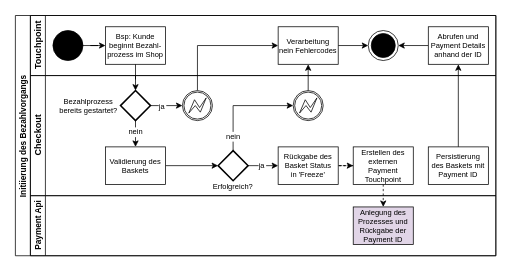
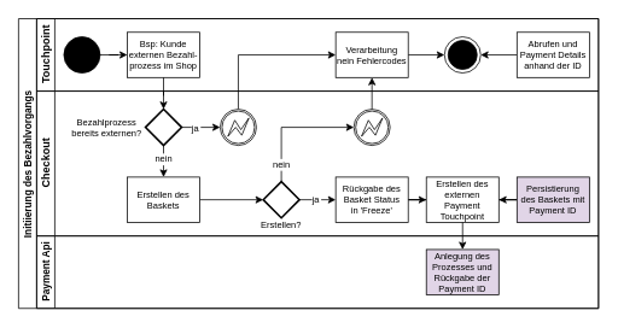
- <mxCell id="6" value="Bsp: Kunde&#10;beginnt Bezahl-&#10;prozess im Shop" style="rounded=0;fontFamily=Helvetica;fontSize=10;fontColor=#000000;align=center;strokeColor=#000000;fillColor=#FFFFFF;" parent="3" vertex="1"><mxGeometry x="100" y="15" width="80" height="50" as="geometry" /></mxCell>
+ <mxCell id="6" value="Bsp: Kunde&#10;externen Bezahl-&#10;prozess im Shop" style="rounded=0;fontFamily=Helvetica;fontSize=10;fontColor=#000000;align=center;strokeColor=#000000;fillColor=#FFFFFF;" parent="3" vertex="1"><mxGeometry x="100" y="15" width="80" height="50" as="geometry" /></mxCell>
- <mxCell id="27" value="Bezahlprozess&#10;bereits gestartet?" style="text;strokeColor=none;fillColor=none;align=center;verticalAlign=middle;fontSize=10;fontColor=#000000;labelBackgroundColor=#FFFFFF;" parent="15" vertex="1"><mxGeometry x="50" y="35" width="55" height="10" as="geometry" /></mxCell>
+ <mxCell id="27" value="Bezahlprozess&#10;bereits externen?" style="text;strokeColor=none;fillColor=none;align=center;verticalAlign=middle;fontSize=10;fontColor=#000000;labelBackgroundColor=#FFFFFF;" parent="15" vertex="1"><mxGeometry x="50" y="35" width="55" height="10" as="geometry" /></mxCell>
- <mxCell id="14" style="edgeStyle=orthogonalEdgeStyle;rounded=0;orthogonalLoop=1;jettySize=auto;html=1;fontSize=11;fontColor=#000000;strokeColor=#000000;" parent="2" source="21" target="11" edge="1"><mxGeometry relative="1" as="geometry" /></mxCell>
+ <mxCell id="14" style="edgeStyle=orthogonalEdgeStyle;rounded=0;orthogonalLoop=1;jettySize=auto;html=1;fontSize=11;fontColor=#000000;strokeColor=#000000;" parent="2" source="21" target="35" edge="1"><mxGeometry relative="1" as="geometry" /></mxCell>
- <mxCell id="29" value="Validierung des&#10;Baskets" style="rounded=0;fontFamily=Helvetica;fontSize=10;fontColor=#000000;align=center;strokeColor=#000000;fillColor=#FFFFFF;" parent="15" vertex="1"><mxGeometry x="100" y="95" width="80" height="50" as="geometry" /></mxCell>
+ <mxCell id="29" value="Erstellen des&#10;Baskets" style="rounded=0;fontFamily=Helvetica;fontSize=10;fontColor=#000000;align=center;strokeColor=#000000;fillColor=#FFFFFF;" parent="15" vertex="1"><mxGeometry x="100" y="95" width="80" height="50" as="geometry" /></mxCell>
- <mxCell id="17" style="edgeStyle=orthogonalEdgeStyle;rounded=0;orthogonalLoop=1;jettySize=auto;html=1;fontSize=11;fontColor=#000000;strokeColor=#000000;dashed=1;" parent="15" source="18" target="35" edge="1"><mxGeometry relative="1" as="geometry" /></mxCell>
+ <mxCell id="17" style="edgeStyle=orthogonalEdgeStyle;rounded=0;orthogonalLoop=1;jettySize=auto;html=1;fontSize=11;fontColor=#000000;strokeColor=#000000;" parent="15" source="18" target="35" edge="1"><mxGeometry relative="1" as="geometry" /></mxCell>
- <mxCell id="21" value="Persistierung&#10;des Baskets mit&#10;Payment ID" style="rounded=0;fontFamily=Helvetica;fontSize=10;fontColor=#000000;align=center;strokeColor=#000000;fillColor=#FFFFFF;" parent="15" vertex="1"><mxGeometry x="530" y="95" width="80" height="50" as="geometry" /></mxCell>
+ <mxCell id="21" value="Persistierung&#10;des Baskets mit&#10;Payment ID" style="rounded=0;fontFamily=Helvetica;fontSize=10;fontColor=#000000;align=center;strokeColor=#000000;fillColor=#e1d5e7;" parent="15" vertex="1"><mxGeometry x="530" y="95" width="80" height="50" as="geometry" /></mxCell>
- <mxCell id="19" value="Erfolgreich?" style="text;strokeColor=none;fillColor=none;align=center;verticalAlign=middle;fontSize=10;fontColor=#000000;labelBackgroundColor=none;" parent="15" vertex="1"><mxGeometry x="242.5" y="142" width="55" height="10" as="geometry" /></mxCell>
+ <mxCell id="19" value="Erstellen?" style="text;strokeColor=none;fillColor=none;align=center;verticalAlign=middle;fontSize=10;fontColor=#000000;labelBackgroundColor=none;" parent="15" vertex="1"><mxGeometry x="242.5" y="142" width="55" height="10" as="geometry" /></mxCell>
- <mxCell id="38" style="edgeStyle=orthogonalEdgeStyle;rounded=0;orthogonalLoop=1;jettySize=auto;html=1;fontSize=11;fontColor=#000000;strokeColor=#000000;exitX=0.5;exitY=1;exitDx=0;exitDy=0;entryX=0.5;entryY=0;entryDx=0;entryDy=0;dashed=1;" parent="2" source="35" target="37" edge="1"><mxGeometry relative="1" as="geometry"><mxPoint x="440" y="310" as="targetPoint" /></mxGeometry></mxCell>
+ <mxCell id="38" style="edgeStyle=orthogonalEdgeStyle;rounded=0;orthogonalLoop=1;jettySize=auto;html=1;fontSize=11;fontColor=#000000;strokeColor=#000000;exitX=0.5;exitY=1;exitDx=0;exitDy=0;entryX=0.5;entryY=0;entryDx=0;entryDy=0;" parent="2" source="35" target="37" edge="1"><mxGeometry relative="1" as="geometry"><mxPoint x="440" y="310" as="targetPoint" /></mxGeometry></mxCell>
